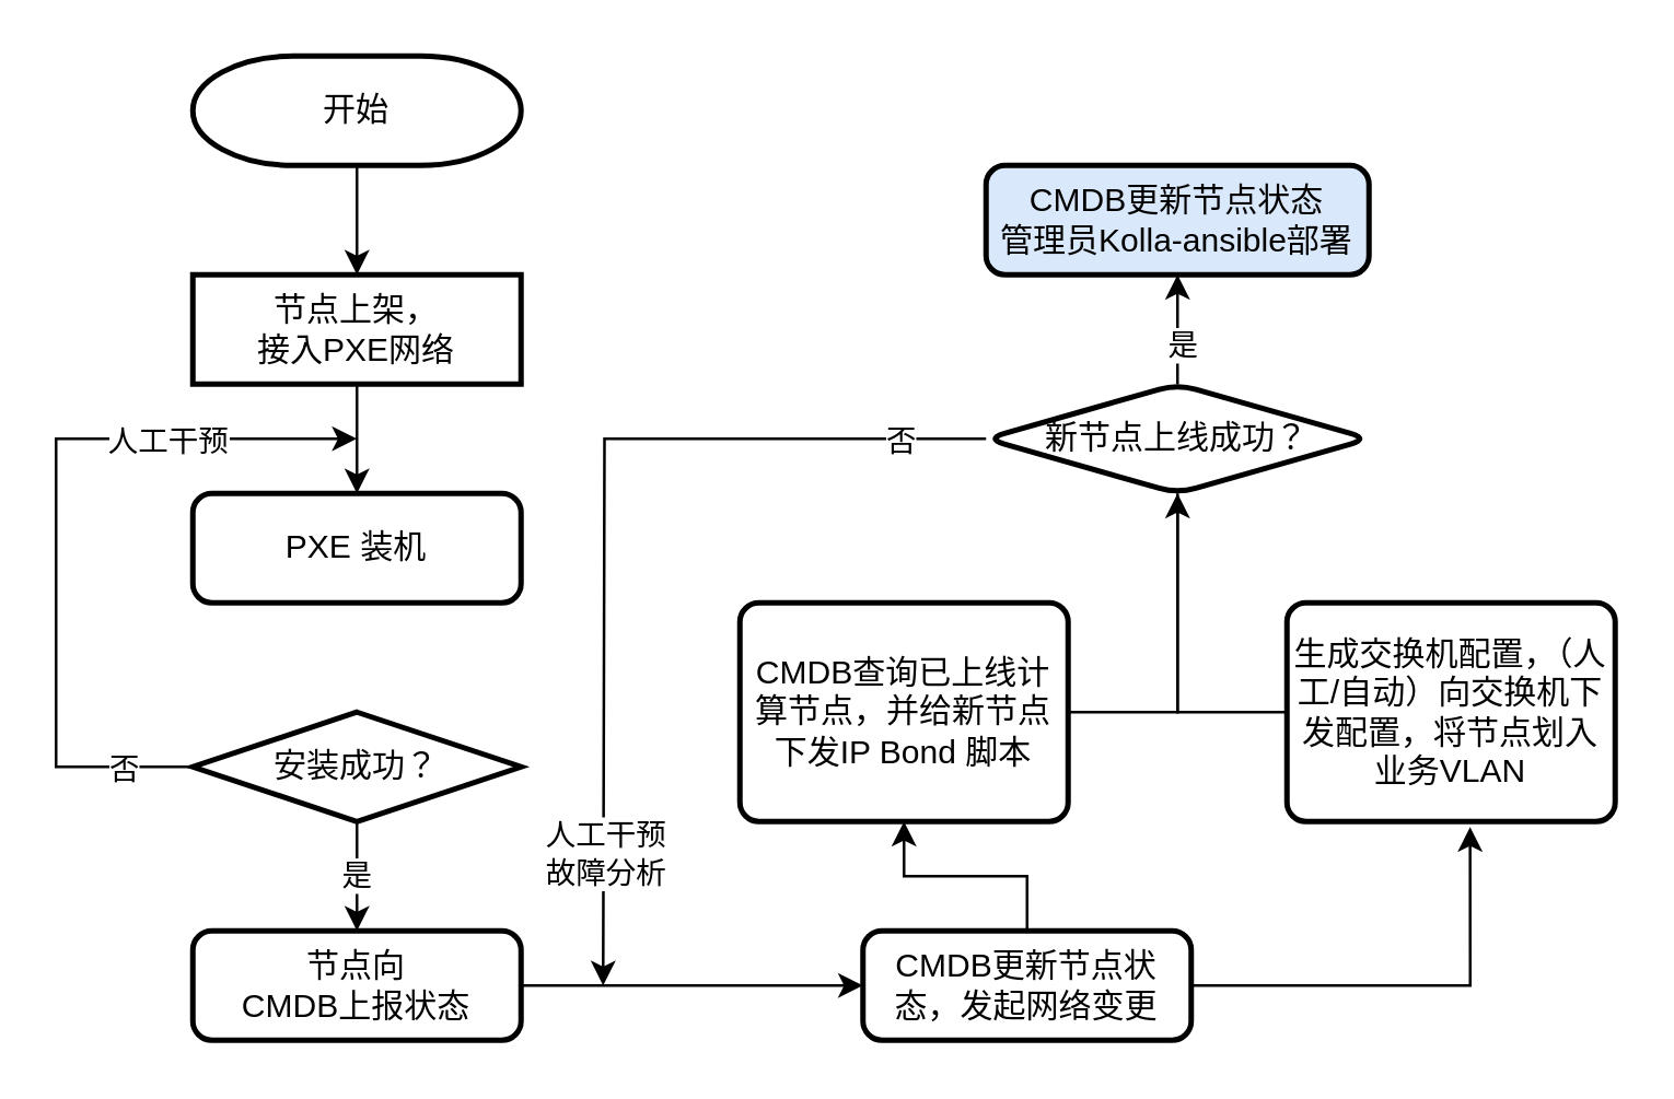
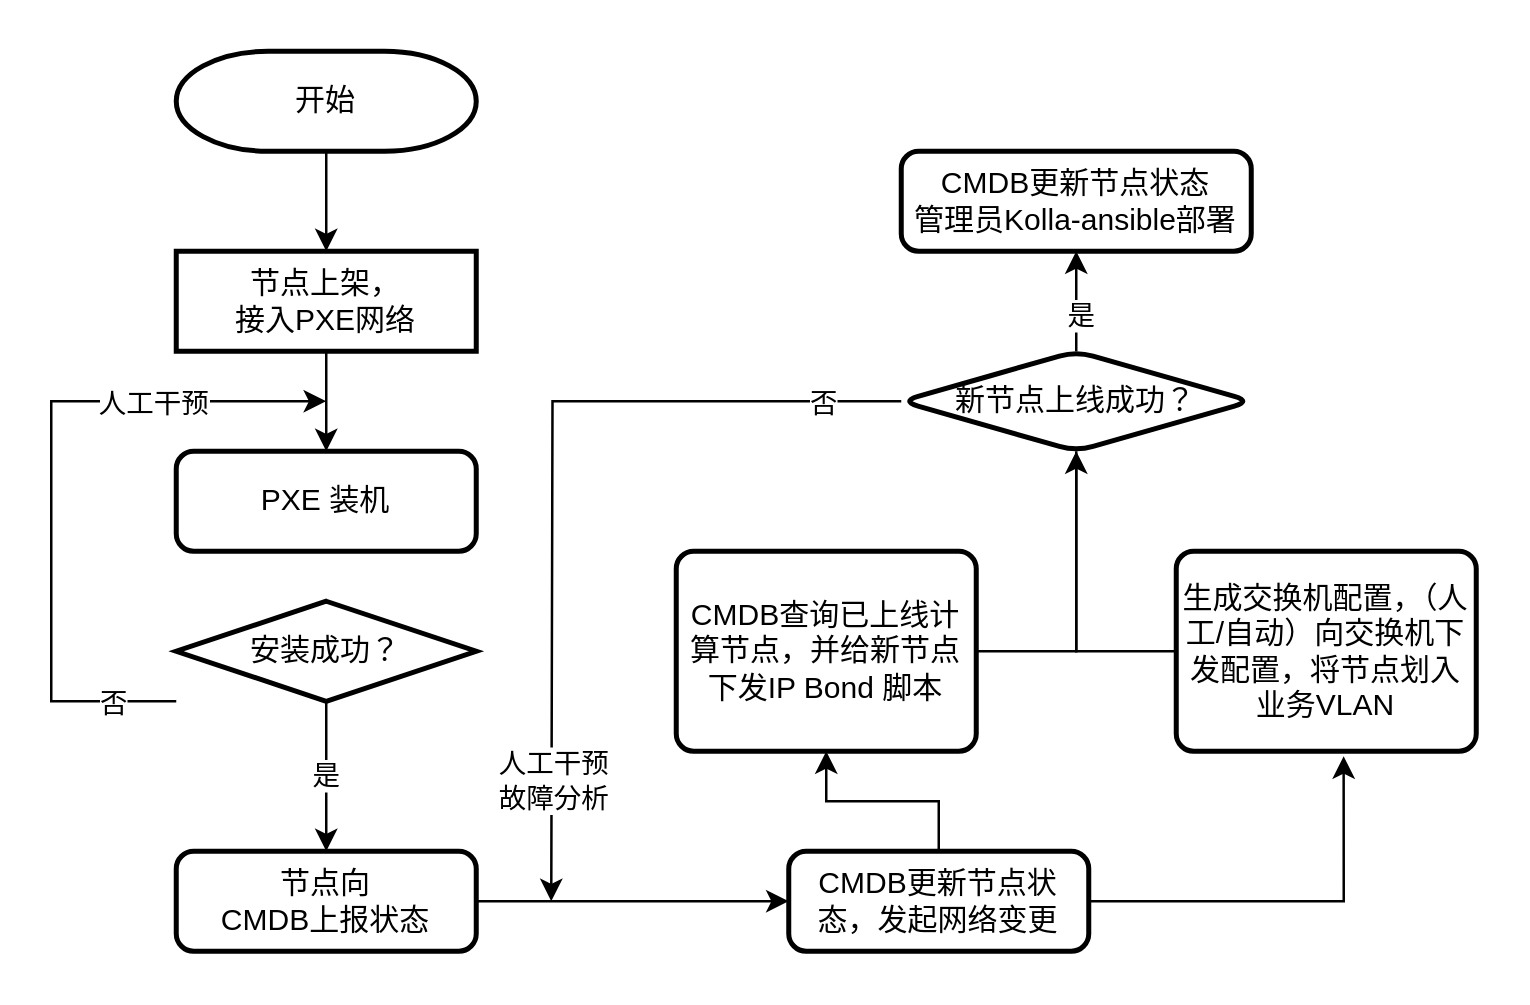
- <mxCell id="27" value="CMDB更新节点状态&lt;br&gt;管理员Kolla-ansible部署" style="rounded=1;whiteSpace=wrap;html=1;absoluteArcSize=1;arcSize=14;strokeWidth=2;fillColor=#dae8fc;" vertex="1" parent="1"><mxGeometry x="360" y="60" width="140" height="40" as="geometry" /></mxCell>
+ <mxCell id="27" value="CMDB更新节点状态&lt;br&gt;管理员Kolla-ansible部署" style="rounded=1;whiteSpace=wrap;html=1;absoluteArcSize=1;arcSize=14;strokeWidth=2;" vertex="1" parent="1"><mxGeometry x="360" y="60" width="140" height="40" as="geometry" /></mxCell>
- <mxCell id="9" value="安装成功？" style="strokeWidth=2;html=1;shape=mxgraph.flowchart.decision;whiteSpace=wrap;" vertex="1" parent="1"><mxGeometry x="70" y="260" width="120" height="40" as="geometry" /></mxCell>
+ <mxCell id="9" value="安装成功？" style="strokeWidth=2;html=1;shape=mxgraph.flowchart.decision;whiteSpace=wrap;" vertex="1" parent="1"><mxGeometry x="70" y="240" width="120" height="40" as="geometry" /></mxCell>
